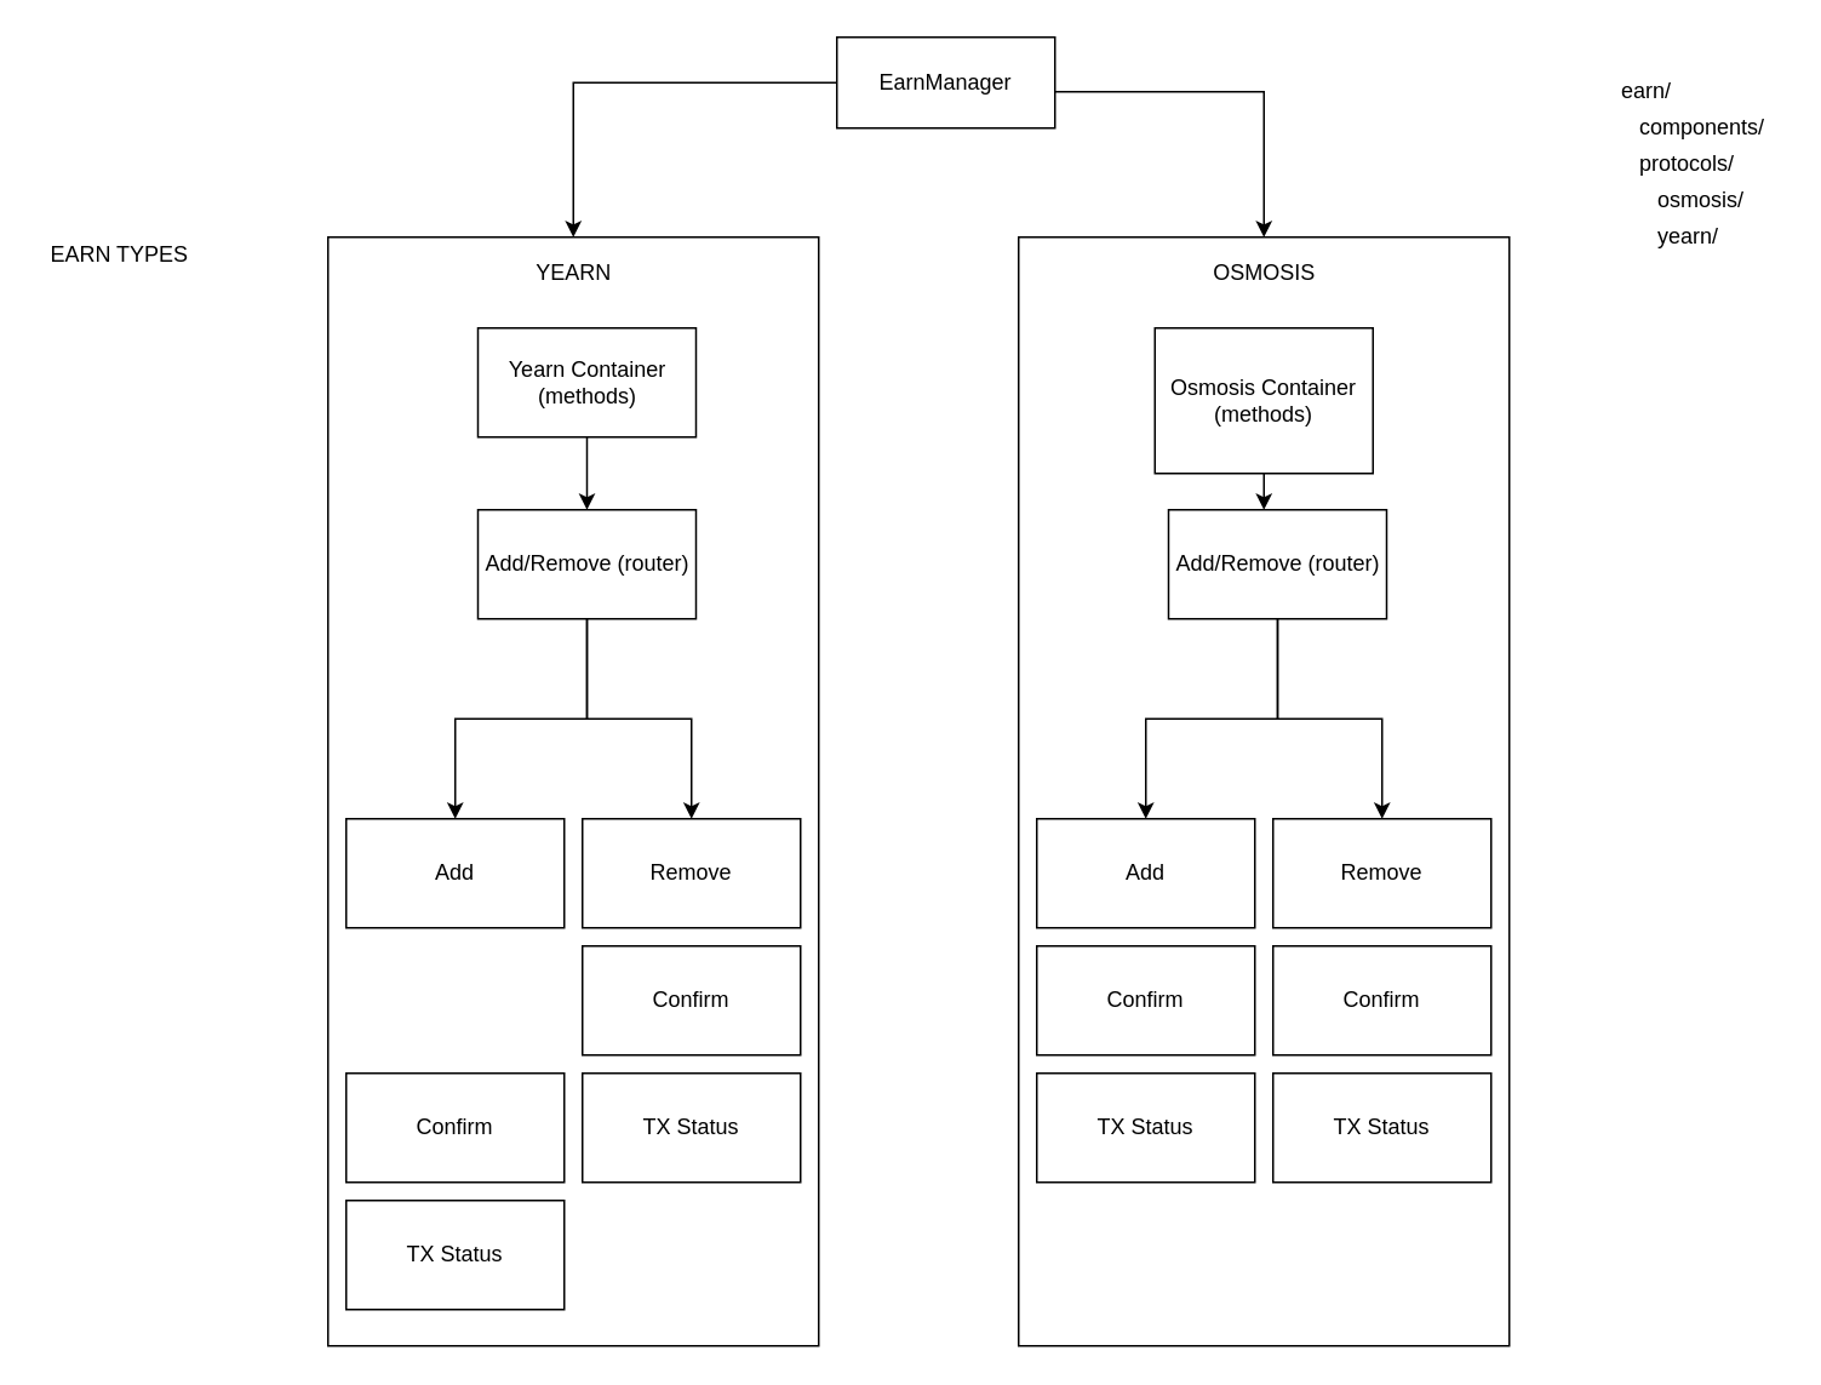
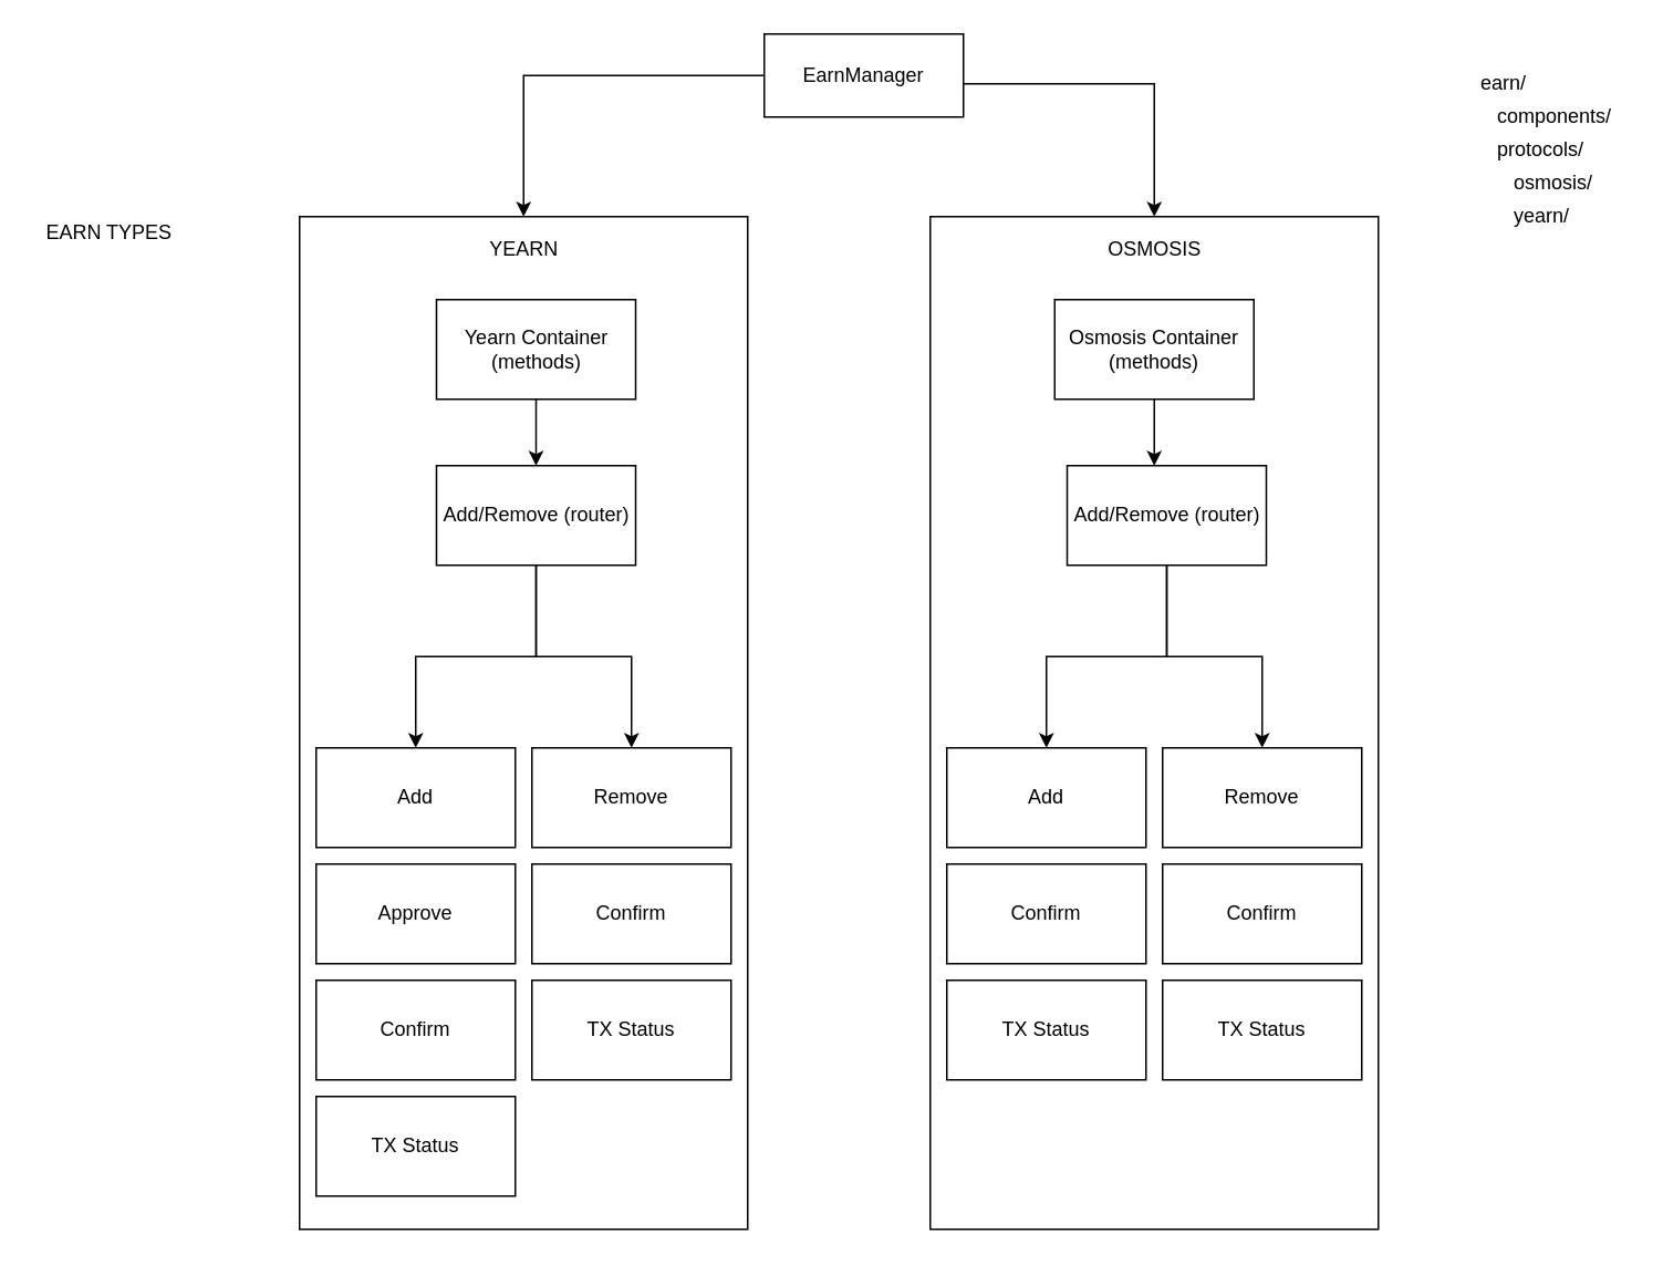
- <mxCell id="22" value="Osmosis Container (methods)" style="whiteSpace=wrap;html=1;rounded=0;" vertex="1" parent="1"><mxGeometry x="635" y="180" width="120" height="80" as="geometry" /></mxCell>
+ <mxCell id="22" value="Osmosis Container (methods)" style="whiteSpace=wrap;html=1;rounded=0;" vertex="1" parent="1"><mxGeometry x="635" y="180" width="120" height="60" as="geometry" /></mxCell>
+ <mxCell id="23" value="Approve" style="whiteSpace=wrap;html=1;" vertex="1" parent="1"><mxGeometry x="190" y="520" width="120" height="60" as="geometry" /></mxCell>
